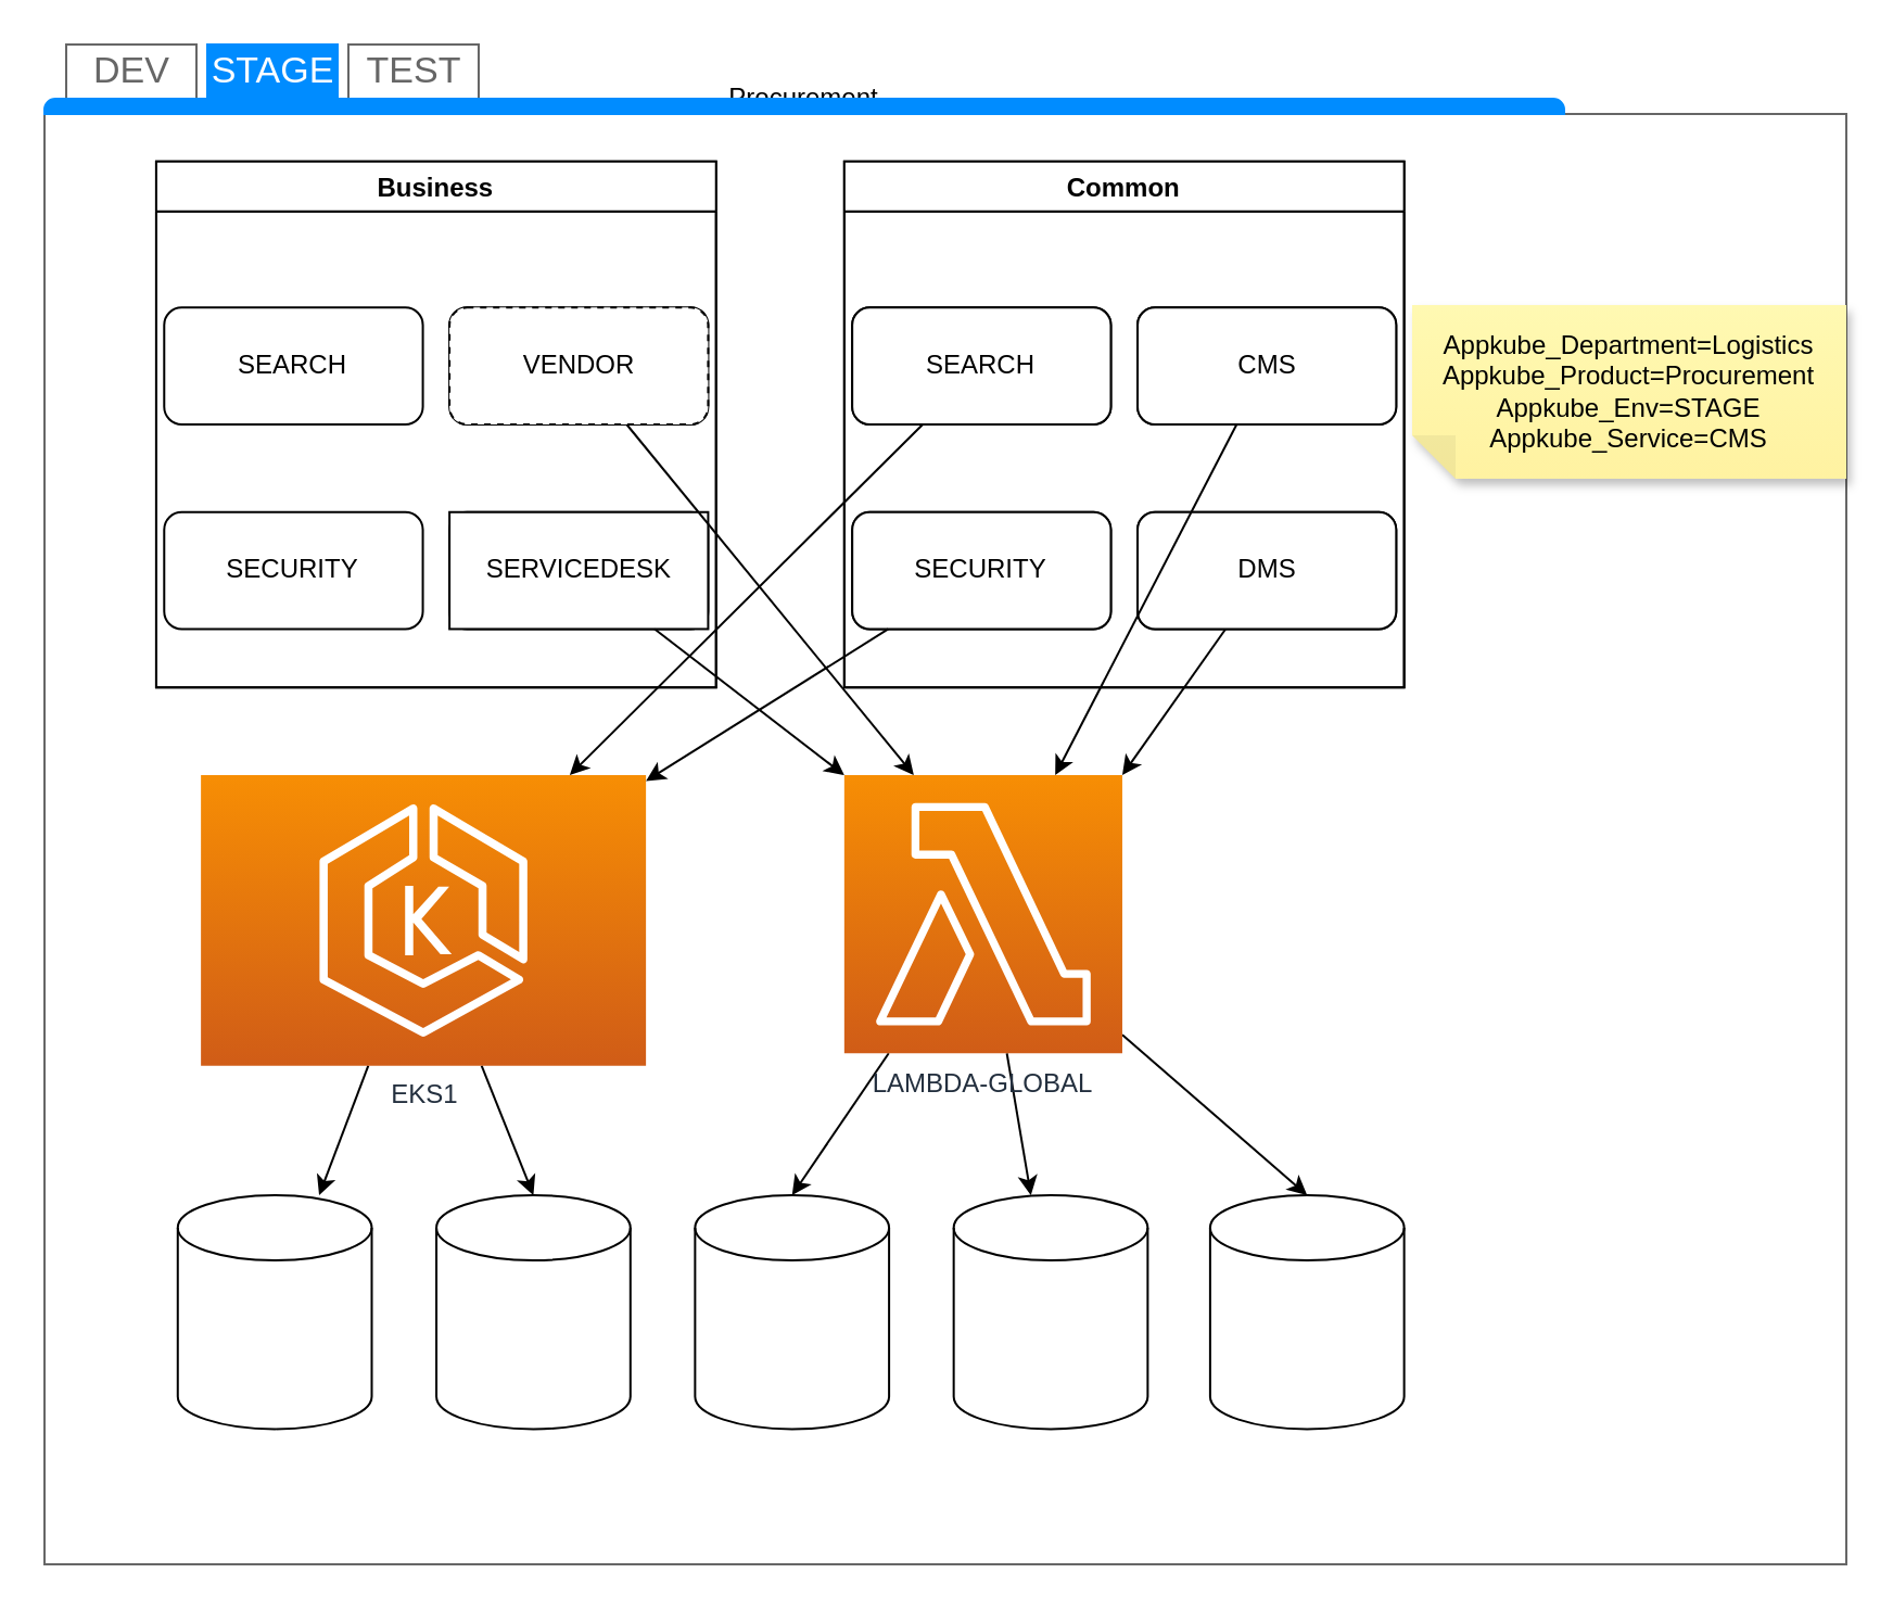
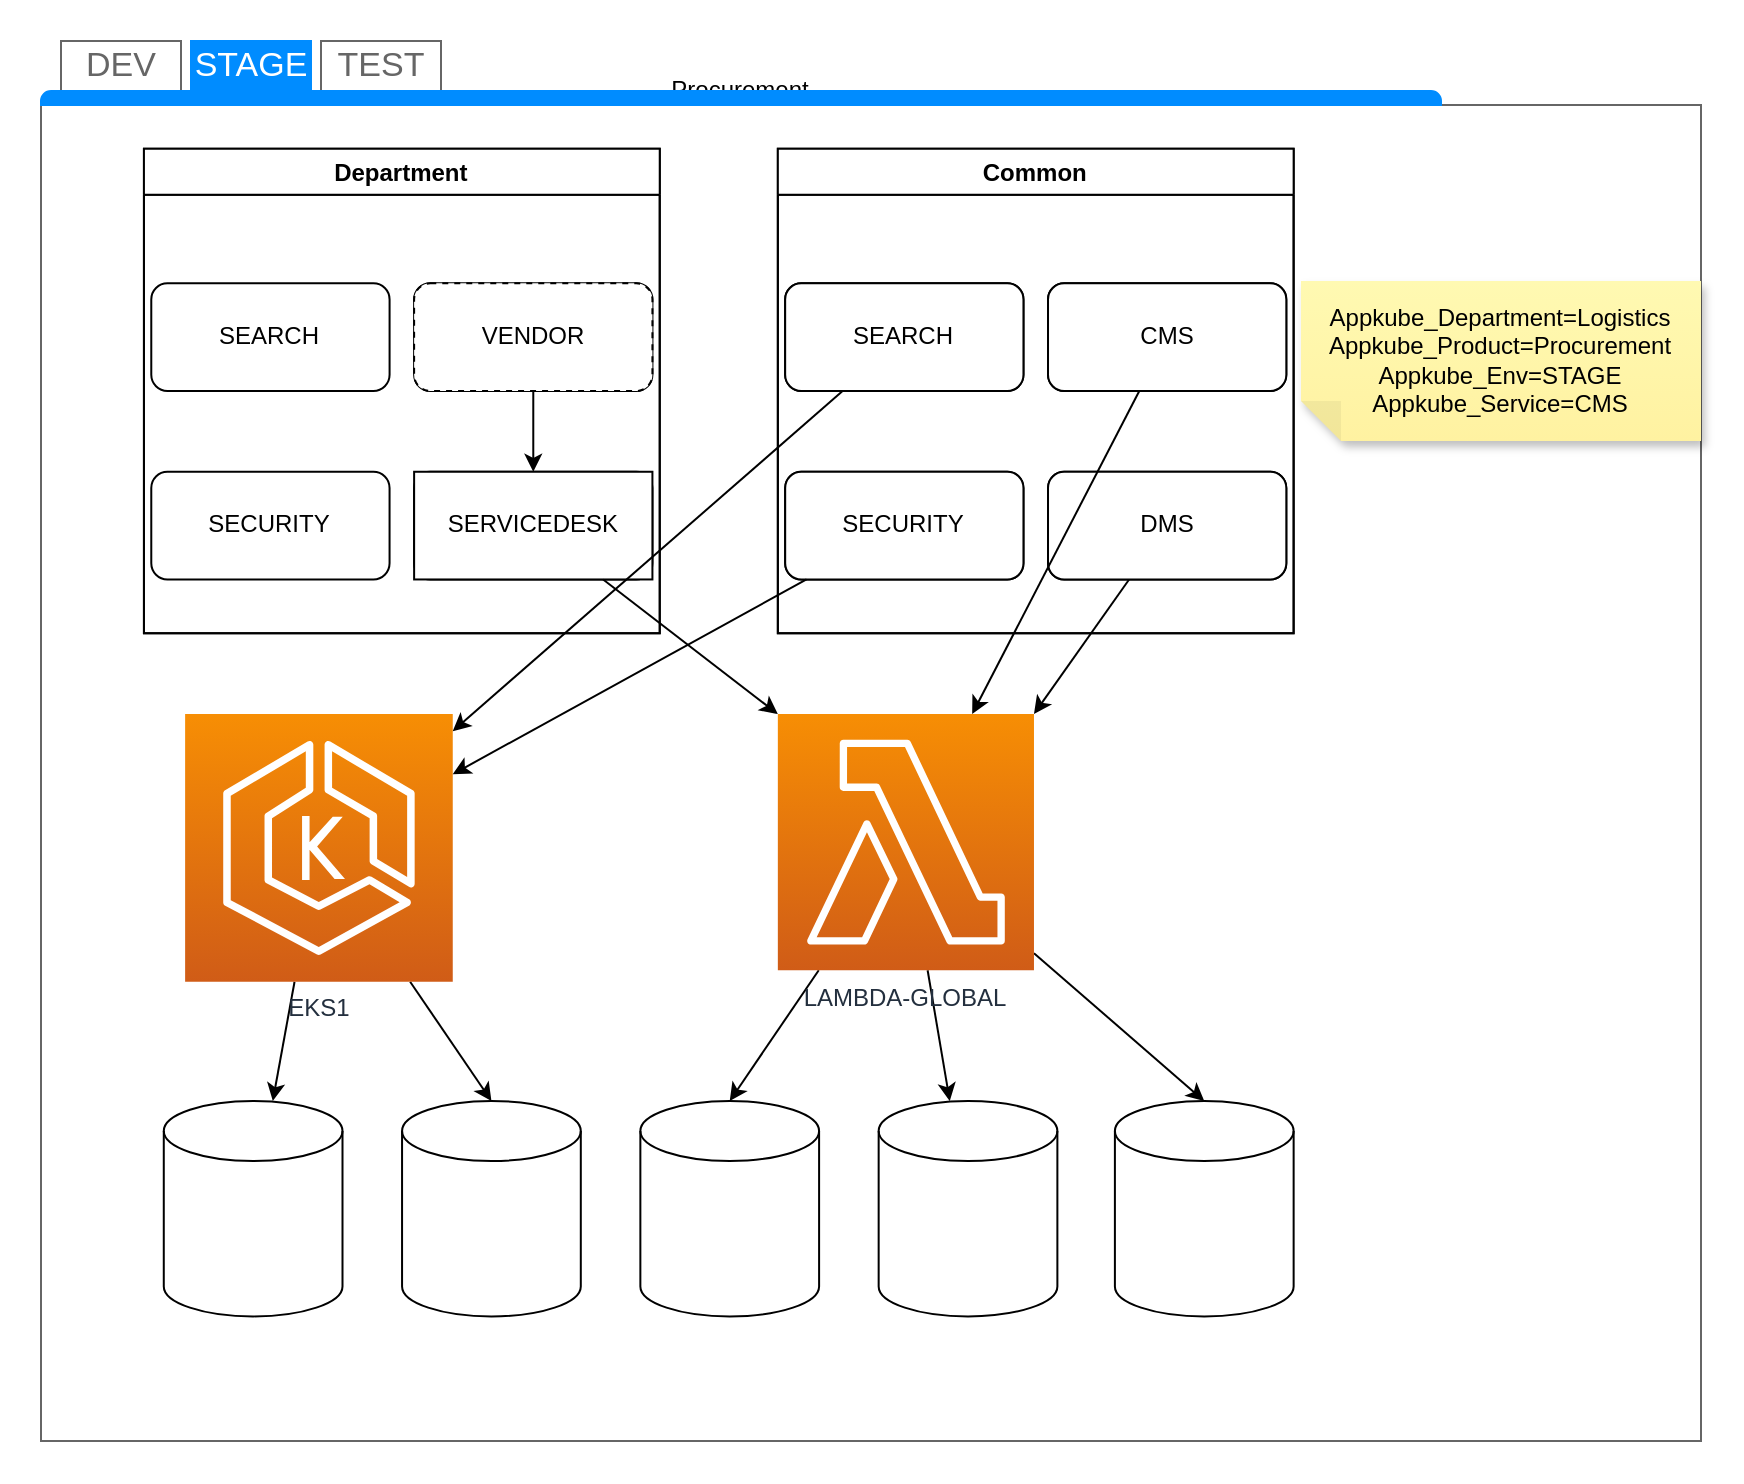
- <mxCell id="30" value="Business" style="swimlane;" vertex="1" parent="25"><mxGeometry width="257.899" height="242.308" as="geometry" /></mxCell>
+ <mxCell id="30" value="Department" style="swimlane;" vertex="1" parent="25"><mxGeometry width="257.899" height="242.308" as="geometry" /></mxCell>
- <mxCell id="33" style="edgeStyle=none;html=1;entryX=0.25;entryY=0;entryDx=0;entryDy=0;entryPerimeter=0;" edge="1" parent="3" source="32" target="24"><mxGeometry relative="1" as="geometry" /></mxCell>
+ <mxCell id="33" style="edgeStyle=none;html=1;" edge="1" parent="3" source="32" target="31"><mxGeometry relative="1" as="geometry" /></mxCell>
- <mxCell id="20" value="EKS1" style="sketch=0;points=[[0,0,0],[0.25,0,0],[0.5,0,0],[0.75,0,0],[1,0,0],[0,1,0],[0.25,1,0],[0.5,1,0],[0.75,1,0],[1,1,0],[0,0.25,0],[0,0.5,0],[0,0.75,0],[1,0.25,0],[1,0.5,0],[1,0.75,0]];outlineConnect=0;fontColor=#232F3E;gradientColor=#F78E04;gradientDirection=north;fillColor=#D05C17;strokeColor=#ffffff;dashed=0;verticalLabelPosition=bottom;verticalAlign=top;align=center;html=1;fontSize=12;fontStyle=0;aspect=fixed;shape=mxgraph.aws4.resourceIcon;resIcon=mxgraph.aws4.eks;" vertex="1" parent="3"><mxGeometry x="72.059" y="336.538" width="205" height="133.824" as="geometry" /></mxCell>
+ <mxCell id="20" value="EKS1" style="sketch=0;points=[[0,0,0],[0.25,0,0],[0.5,0,0],[0.75,0,0],[1,0,0],[0,1,0],[0.25,1,0],[0.5,1,0],[0.75,1,0],[1,1,0],[0,0.25,0],[0,0.5,0],[0,0.75,0],[1,0.25,0],[1,0.5,0],[1,0.75,0]];outlineConnect=0;fontColor=#232F3E;gradientColor=#F78E04;gradientDirection=north;fillColor=#D05C17;strokeColor=#ffffff;dashed=0;verticalLabelPosition=bottom;verticalAlign=top;align=center;html=1;fontSize=12;fontStyle=0;aspect=fixed;shape=mxgraph.aws4.resourceIcon;resIcon=mxgraph.aws4.eks;" vertex="1" parent="3"><mxGeometry x="72.059" y="336.538" width="133.824" height="133.824" as="geometry" /></mxCell>
